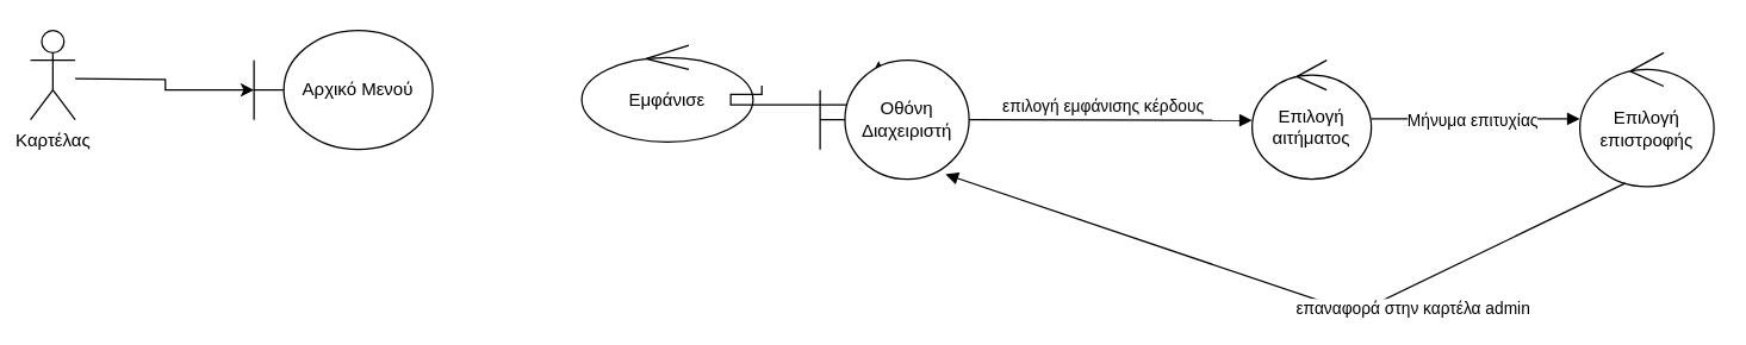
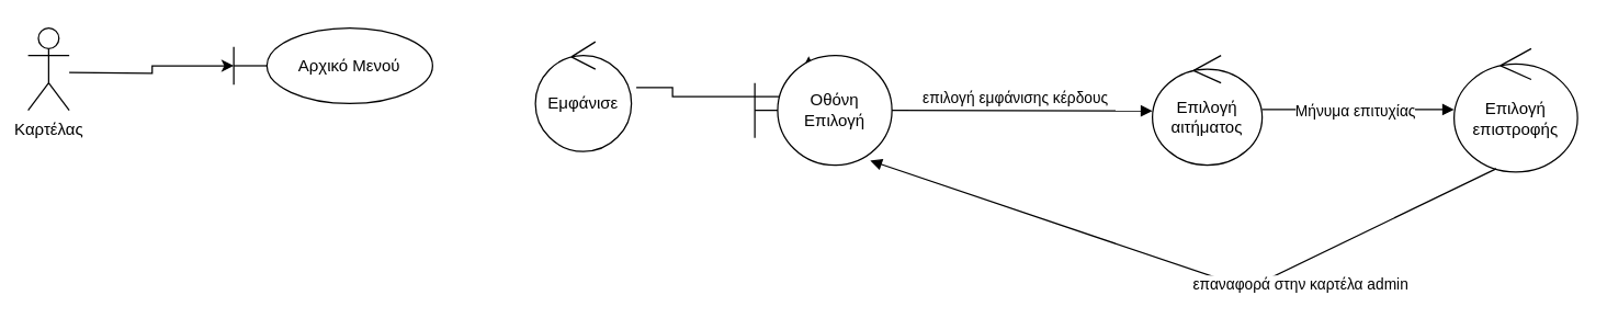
- <mxCell id="3" value="Αρχικό Μενού" style="shape=umlBoundary;whiteSpace=wrap;html=1;" vertex="1" parent="1"><mxGeometry x="170" y="20" width="120" height="80" as="geometry" /></mxCell>
+ <mxCell id="3" value="Αρχικό Μενού" style="shape=umlBoundary;whiteSpace=wrap;html=1;" vertex="1" parent="1"><mxGeometry x="170" y="20" width="145" height="55" as="geometry" /></mxCell>
- <mxCell id="5" value="Εμφάνισε" style="ellipse;shape=umlControl;whiteSpace=wrap;html=1;" vertex="1" parent="1"><mxGeometry x="390" y="30" width="115" height="65" as="geometry" /></mxCell>
+ <mxCell id="5" value="Εμφάνισε" style="ellipse;shape=umlControl;whiteSpace=wrap;html=1;" vertex="1" parent="1"><mxGeometry x="390" y="30" width="70" height="80" as="geometry" /></mxCell>
- <mxCell id="7" value="Οθόνη Διαχειριστή" style="shape=umlBoundary;whiteSpace=wrap;html=1;" vertex="1" parent="1"><mxGeometry x="550" y="40" width="100" height="80" as="geometry" /></mxCell>
+ <mxCell id="7" value="Οθόνη Επιλογή" style="shape=umlBoundary;whiteSpace=wrap;html=1;" vertex="1" parent="1"><mxGeometry x="550" y="40" width="100" height="80" as="geometry" /></mxCell>
